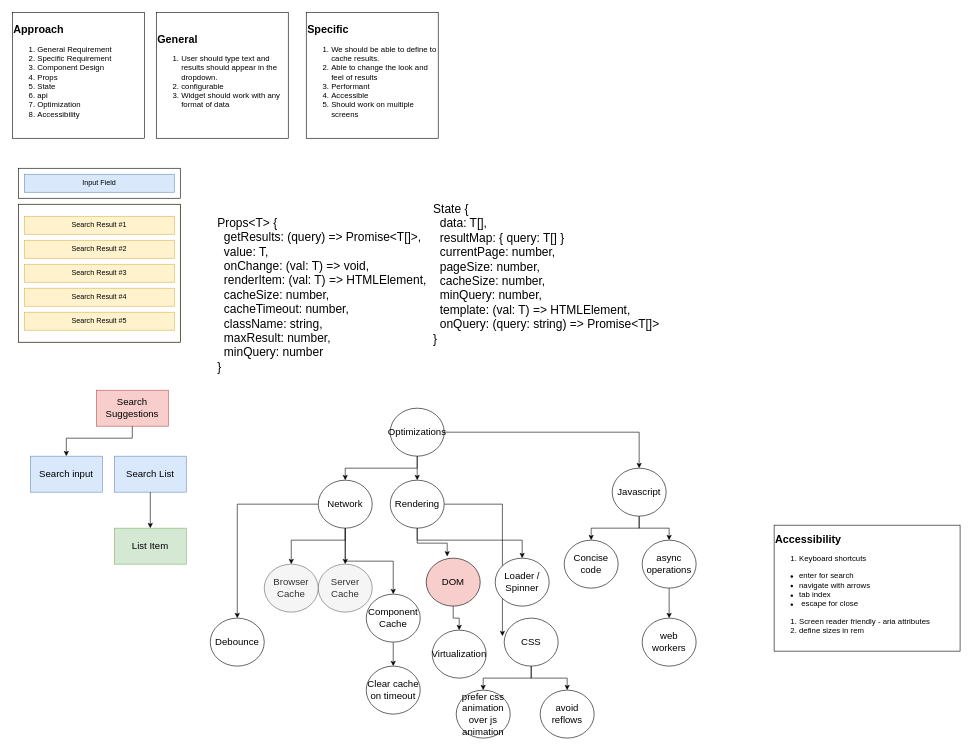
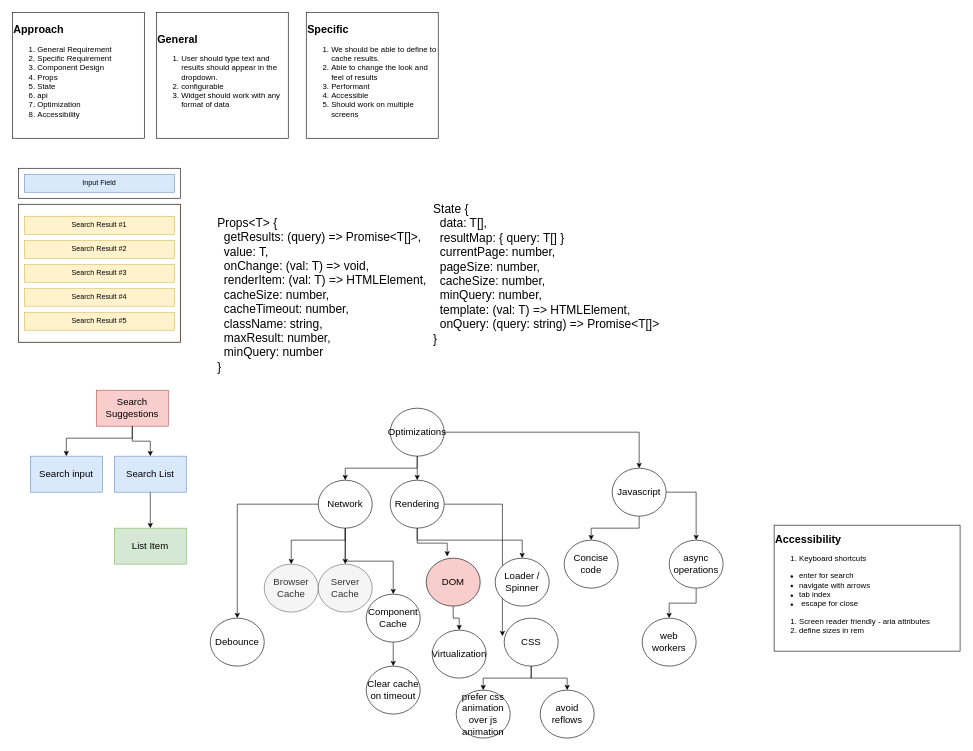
+ <mxCell id="23" style="edgeStyle=orthogonalEdgeStyle;rounded=0;orthogonalLoop=1;jettySize=auto;html=1;" edge="1" parent="18" source="19" target="22"><mxGeometry relative="1" as="geometry" /></mxCell>
- <mxCell id="52" value="&lt;span style=&quot;font-size: 16px&quot;&gt;async operations&lt;/span&gt;" style="ellipse;whiteSpace=wrap;html=1;align=center;" vertex="1" parent="1"><mxGeometry x="1070" y="900" width="90" height="80" as="geometry" /></mxCell>
+ <mxCell id="52" value="&lt;span style=&quot;font-size: 16px&quot;&gt;async operations&lt;/span&gt;" style="ellipse;whiteSpace=wrap;html=1;align=center;" vertex="1" parent="1"><mxGeometry x="1115" y="900" width="90" height="80" as="geometry" /></mxCell>
